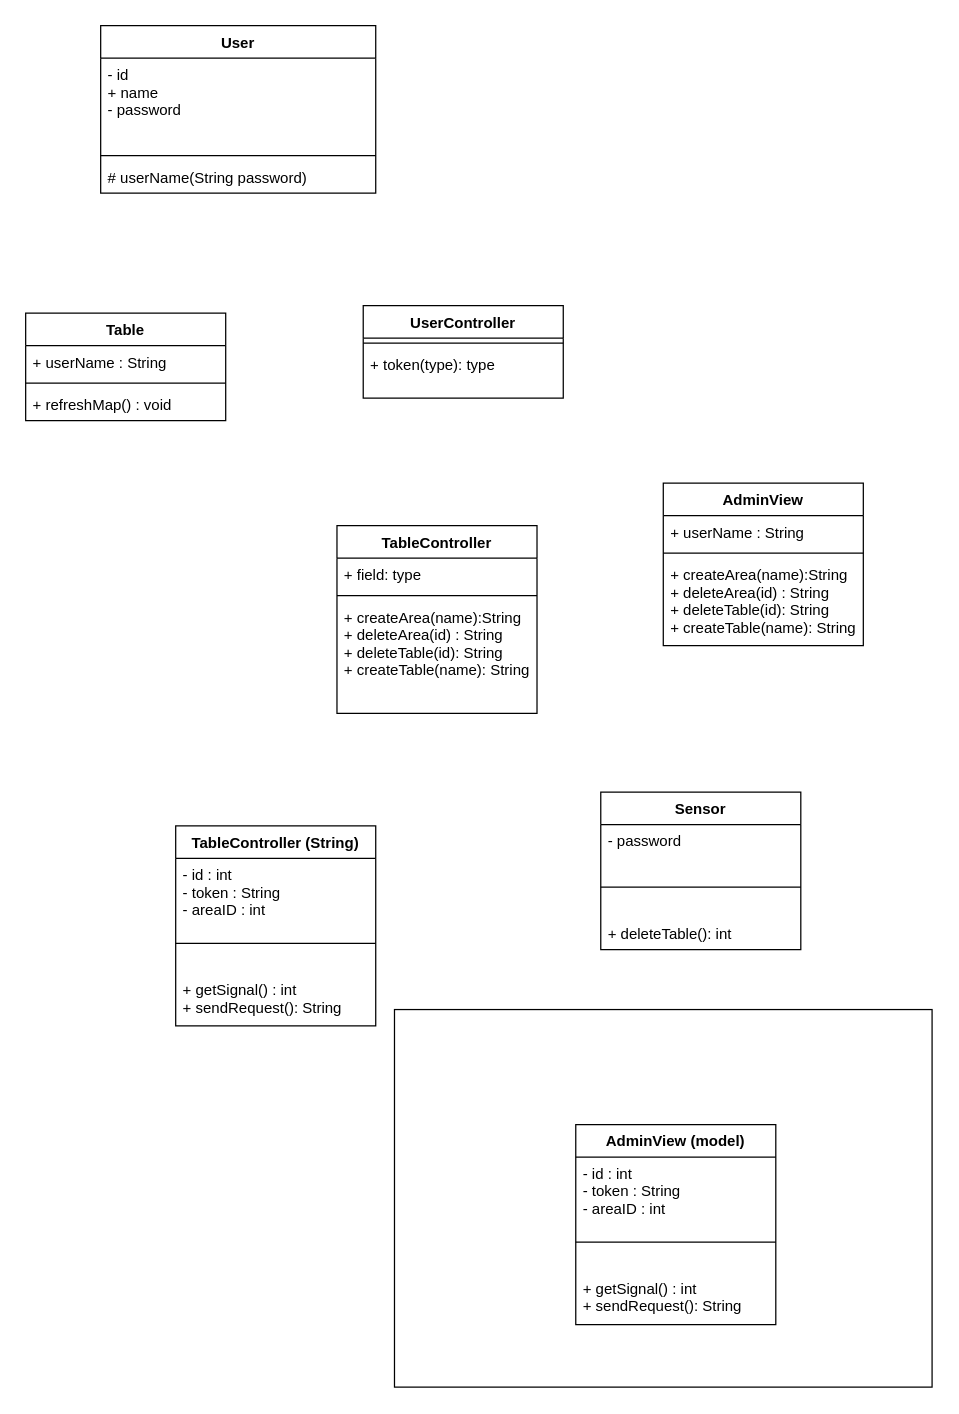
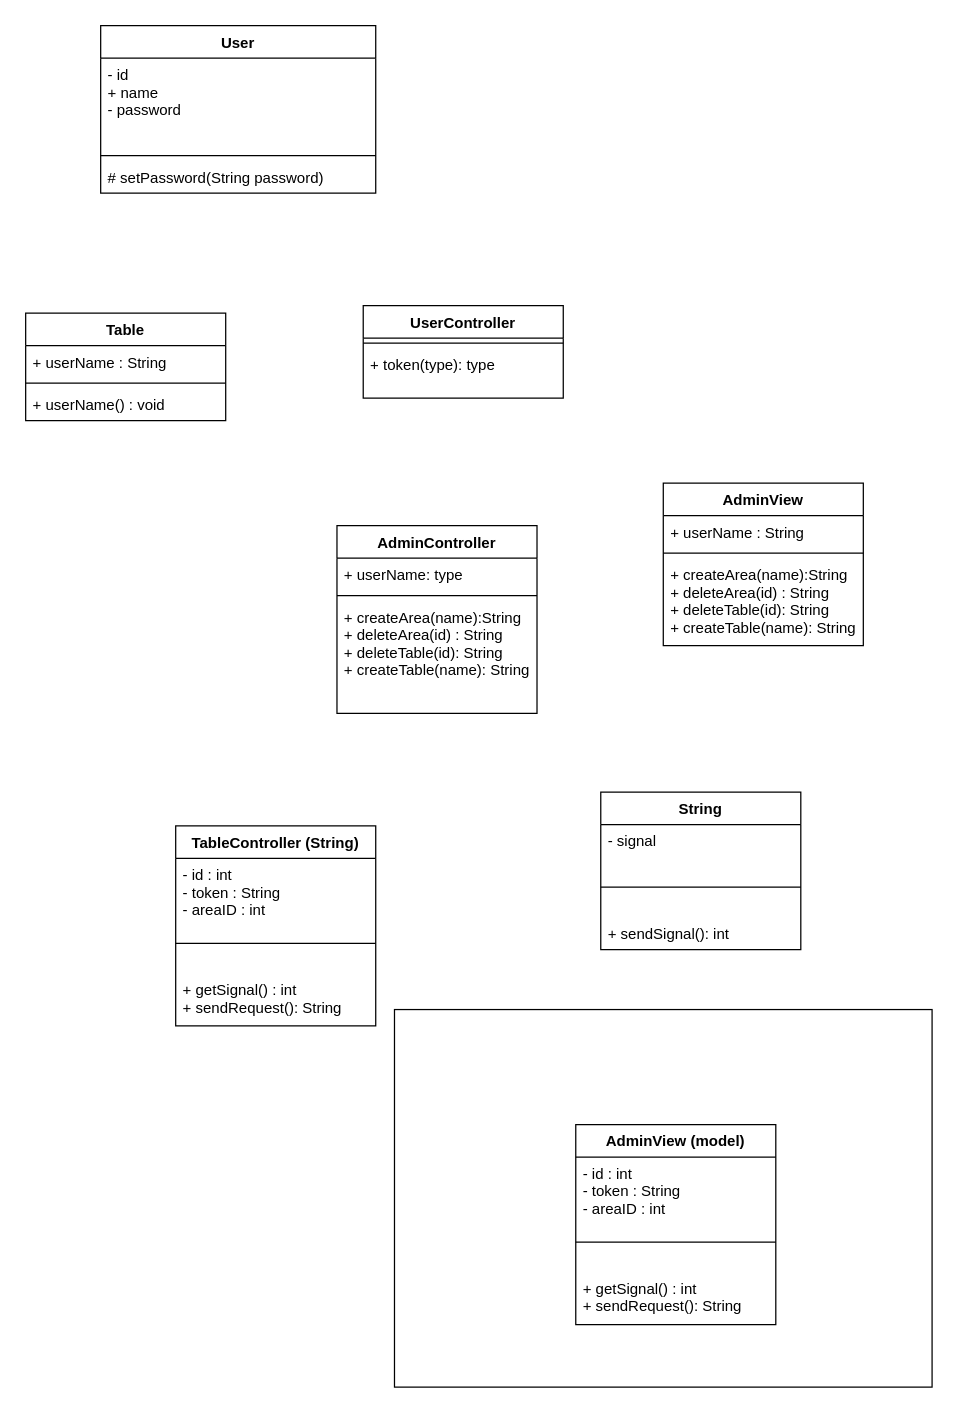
- <mxCell id="6" value="# userName(String password)" style="text;strokeColor=none;fillColor=none;align=left;verticalAlign=top;spacingLeft=4;spacingRight=4;overflow=hidden;rotatable=0;points=[[0,0.5],[1,0.5]];portConstraint=eastwest;" vertex="1" parent="3"><mxGeometry y="108" width="220" height="26" as="geometry" /></mxCell>
+ <mxCell id="6" value="# setPassword(String password)" style="text;strokeColor=none;fillColor=none;align=left;verticalAlign=top;spacingLeft=4;spacingRight=4;overflow=hidden;rotatable=0;points=[[0,0.5],[1,0.5]];portConstraint=eastwest;" vertex="1" parent="3"><mxGeometry y="108" width="220" height="26" as="geometry" /></mxCell>
- <mxCell id="10" value="+ refreshMap() : void&#10;&#10;" style="text;strokeColor=none;fillColor=none;align=left;verticalAlign=top;spacingLeft=4;spacingRight=4;overflow=hidden;rotatable=0;points=[[0,0.5],[1,0.5]];portConstraint=eastwest;" vertex="1" parent="7"><mxGeometry y="60" width="160" height="26" as="geometry" /></mxCell>
+ <mxCell id="10" value="+ userName() : void&#10;&#10;" style="text;strokeColor=none;fillColor=none;align=left;verticalAlign=top;spacingLeft=4;spacingRight=4;overflow=hidden;rotatable=0;points=[[0,0.5],[1,0.5]];portConstraint=eastwest;" vertex="1" parent="7"><mxGeometry y="60" width="160" height="26" as="geometry" /></mxCell>
- <mxCell id="18" value="TableController" style="swimlane;fontStyle=1;align=center;verticalAlign=top;childLayout=stackLayout;horizontal=1;startSize=26;horizontalStack=0;resizeParent=1;resizeParentMax=0;resizeLast=0;collapsible=1;marginBottom=0;" vertex="1" parent="1"><mxGeometry x="269" y="420" width="160" height="150" as="geometry" /></mxCell>
+ <mxCell id="18" value="AdminController" style="swimlane;fontStyle=1;align=center;verticalAlign=top;childLayout=stackLayout;horizontal=1;startSize=26;horizontalStack=0;resizeParent=1;resizeParentMax=0;resizeLast=0;collapsible=1;marginBottom=0;" vertex="1" parent="1"><mxGeometry x="269" y="420" width="160" height="150" as="geometry" /></mxCell>
- <mxCell id="19" value="+ field: type" style="text;strokeColor=none;fillColor=none;align=left;verticalAlign=top;spacingLeft=4;spacingRight=4;overflow=hidden;rotatable=0;points=[[0,0.5],[1,0.5]];portConstraint=eastwest;" vertex="1" parent="18"><mxGeometry y="26" width="160" height="26" as="geometry" /></mxCell>
+ <mxCell id="19" value="+ userName: type" style="text;strokeColor=none;fillColor=none;align=left;verticalAlign=top;spacingLeft=4;spacingRight=4;overflow=hidden;rotatable=0;points=[[0,0.5],[1,0.5]];portConstraint=eastwest;" vertex="1" parent="18"><mxGeometry y="26" width="160" height="26" as="geometry" /></mxCell>
- <mxCell id="26" value="Sensor" style="swimlane;fontStyle=1;align=center;verticalAlign=top;childLayout=stackLayout;horizontal=1;startSize=26;horizontalStack=0;resizeParent=1;resizeParentMax=0;resizeLast=0;collapsible=1;marginBottom=0;" vertex="1" parent="1"><mxGeometry x="480" y="633" width="160" height="126" as="geometry" /></mxCell>
+ <mxCell id="26" value="String" style="swimlane;fontStyle=1;align=center;verticalAlign=top;childLayout=stackLayout;horizontal=1;startSize=26;horizontalStack=0;resizeParent=1;resizeParentMax=0;resizeLast=0;collapsible=1;marginBottom=0;" vertex="1" parent="1"><mxGeometry x="480" y="633" width="160" height="126" as="geometry" /></mxCell>
- <mxCell id="27" value="- password" style="text;strokeColor=none;fillColor=none;align=left;verticalAlign=top;spacingLeft=4;spacingRight=4;overflow=hidden;rotatable=0;points=[[0,0.5],[1,0.5]];portConstraint=eastwest;" vertex="1" parent="26"><mxGeometry y="26" width="160" height="26" as="geometry" /></mxCell>
+ <mxCell id="27" value="- signal" style="text;strokeColor=none;fillColor=none;align=left;verticalAlign=top;spacingLeft=4;spacingRight=4;overflow=hidden;rotatable=0;points=[[0,0.5],[1,0.5]];portConstraint=eastwest;" vertex="1" parent="26"><mxGeometry y="26" width="160" height="26" as="geometry" /></mxCell>
- <mxCell id="29" value="+ deleteTable(): int" style="text;strokeColor=none;fillColor=none;align=left;verticalAlign=top;spacingLeft=4;spacingRight=4;overflow=hidden;rotatable=0;points=[[0,0.5],[1,0.5]];portConstraint=eastwest;" vertex="1" parent="26"><mxGeometry y="100" width="160" height="26" as="geometry" /></mxCell>
+ <mxCell id="29" value="+ sendSignal(): int" style="text;strokeColor=none;fillColor=none;align=left;verticalAlign=top;spacingLeft=4;spacingRight=4;overflow=hidden;rotatable=0;points=[[0,0.5],[1,0.5]];portConstraint=eastwest;" vertex="1" parent="26"><mxGeometry y="100" width="160" height="26" as="geometry" /></mxCell>
